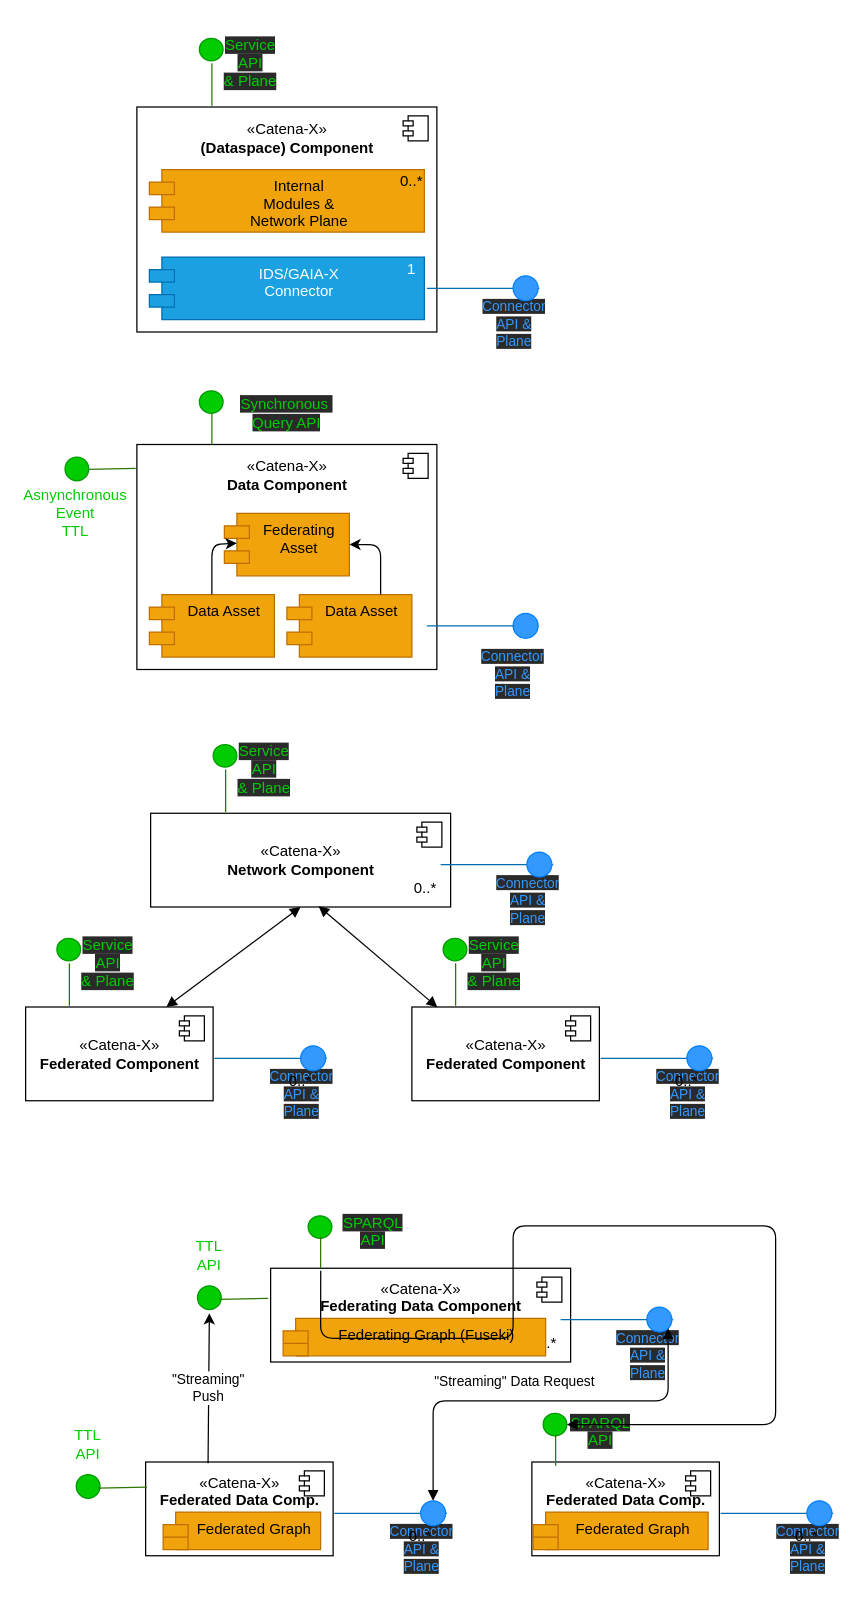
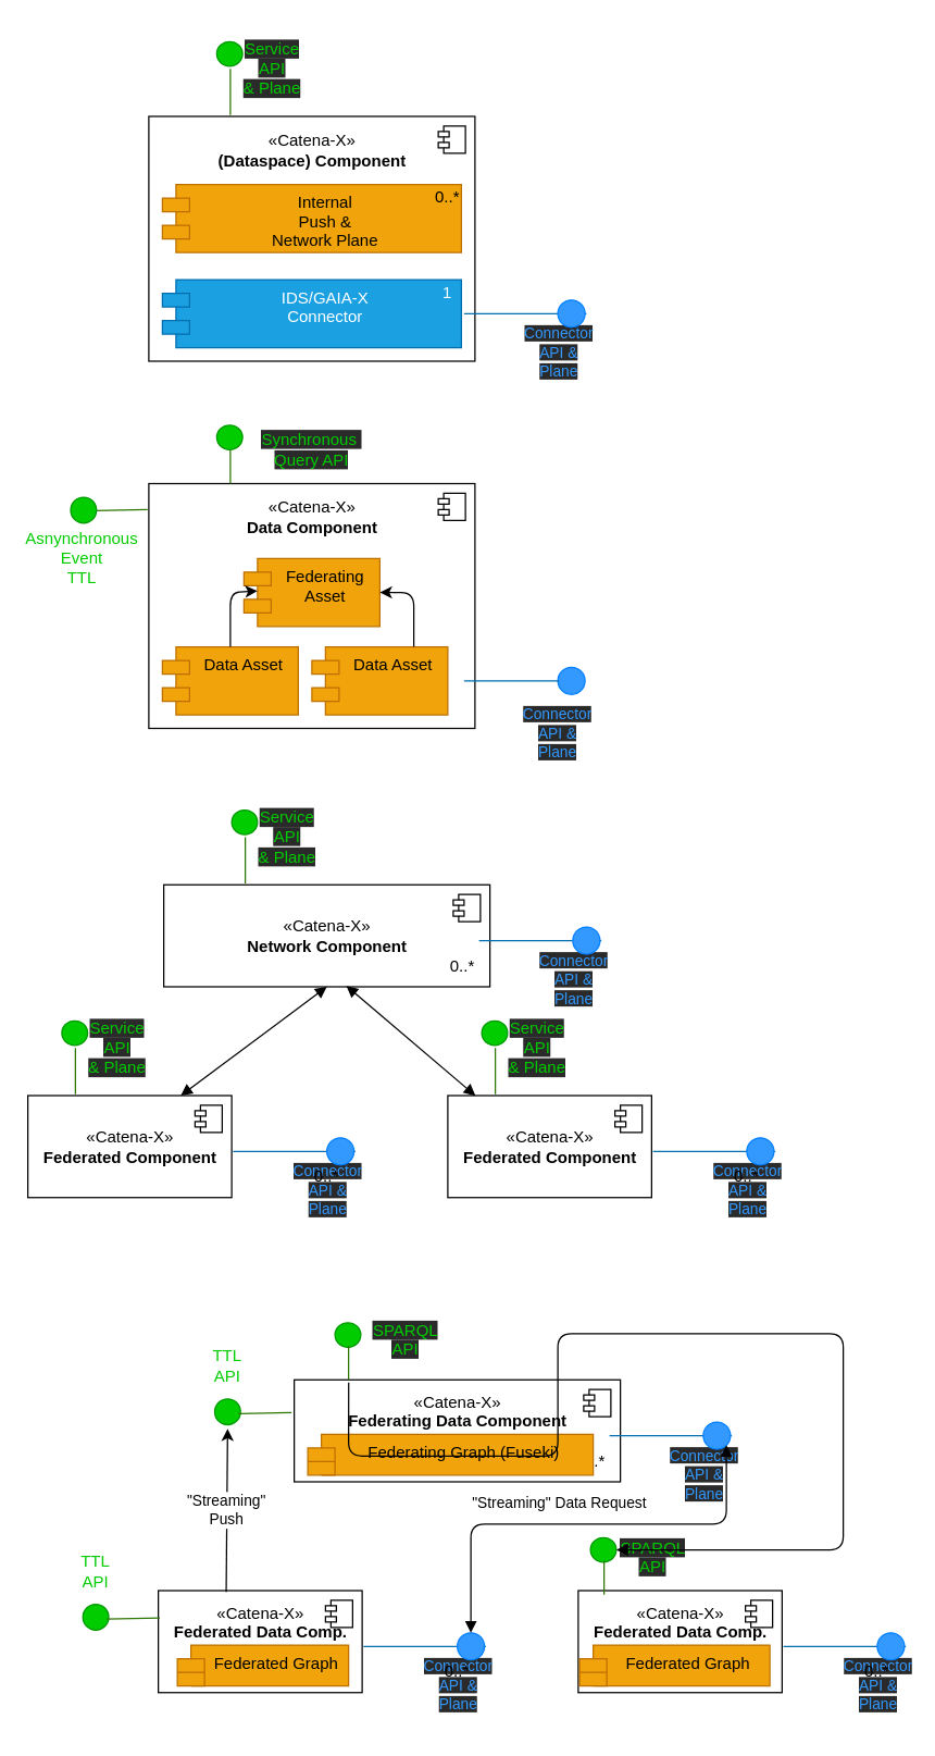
- <mxCell id="10" value="Internal &#10;Modules &amp; &#10;Network Plane" style="shape=module;align=left;spacingLeft=20;align=center;verticalAlign=top;fillColor=#f0a30a;strokeColor=#BD7000;fontColor=#000000;" parent="2" vertex="1"><mxGeometry x="10" y="105" width="220" height="50" as="geometry" /></mxCell>
+ <mxCell id="10" value="Internal &#10;Push &amp; &#10;Network Plane" style="shape=module;align=left;spacingLeft=20;align=center;verticalAlign=top;fillColor=#f0a30a;strokeColor=#BD7000;fontColor=#000000;" parent="2" vertex="1"><mxGeometry x="10" y="105" width="220" height="50" as="geometry" /></mxCell>
